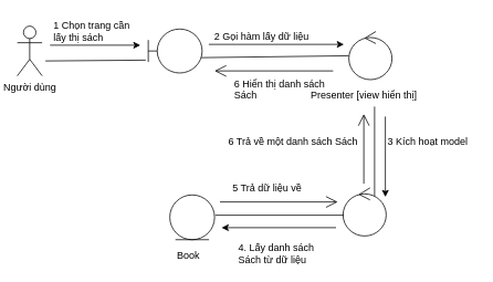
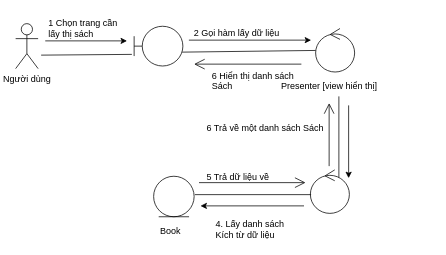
- <mxCell id="22" value="3 Kích hoạt model" style="text;html=1;resizable=0;points=[];autosize=1;align=left;verticalAlign=top;spacingTop=-4;" vertex="1" parent="1"><mxGeometry x="465" y="161" width="107" height="14" as="geometry" /></mxCell>
- <mxCell id="24" value="5 Trả dữ liệu về" style="text;html=1;resizable=0;points=[];autosize=1;align=left;verticalAlign=top;spacingTop=-4;" vertex="1" parent="1"><mxGeometry x="278" y="216" width="94" height="14" as="geometry" /></mxCell>
+ <mxCell id="24" value="5 Trả dữ liệu về" style="text;html=1;resizable=0;points=[];autosize=1;align=left;verticalAlign=top;spacingTop=-4;" vertex="1" parent="1"><mxGeometry x="273" y="226" width="94" height="14" as="geometry" /></mxCell>
- <mxCell id="23" value="4. Lấy danh sách&lt;br&gt;Sách từ dữ liệu&lt;br&gt;" style="text;html=1;resizable=0;points=[];autosize=1;align=left;verticalAlign=top;spacingTop=-4;" vertex="1" parent="1"><mxGeometry x="284.5" y="288.5" width="101" height="28" as="geometry" /></mxCell>
+ <mxCell id="23" value="4. Lấy danh sách&lt;br&gt;Kích từ dữ liệu&lt;br&gt;" style="text;html=1;resizable=0;points=[];autosize=1;align=left;verticalAlign=top;spacingTop=-4;" vertex="1" parent="1"><mxGeometry x="284.5" y="288.5" width="101" height="28" as="geometry" /></mxCell>
